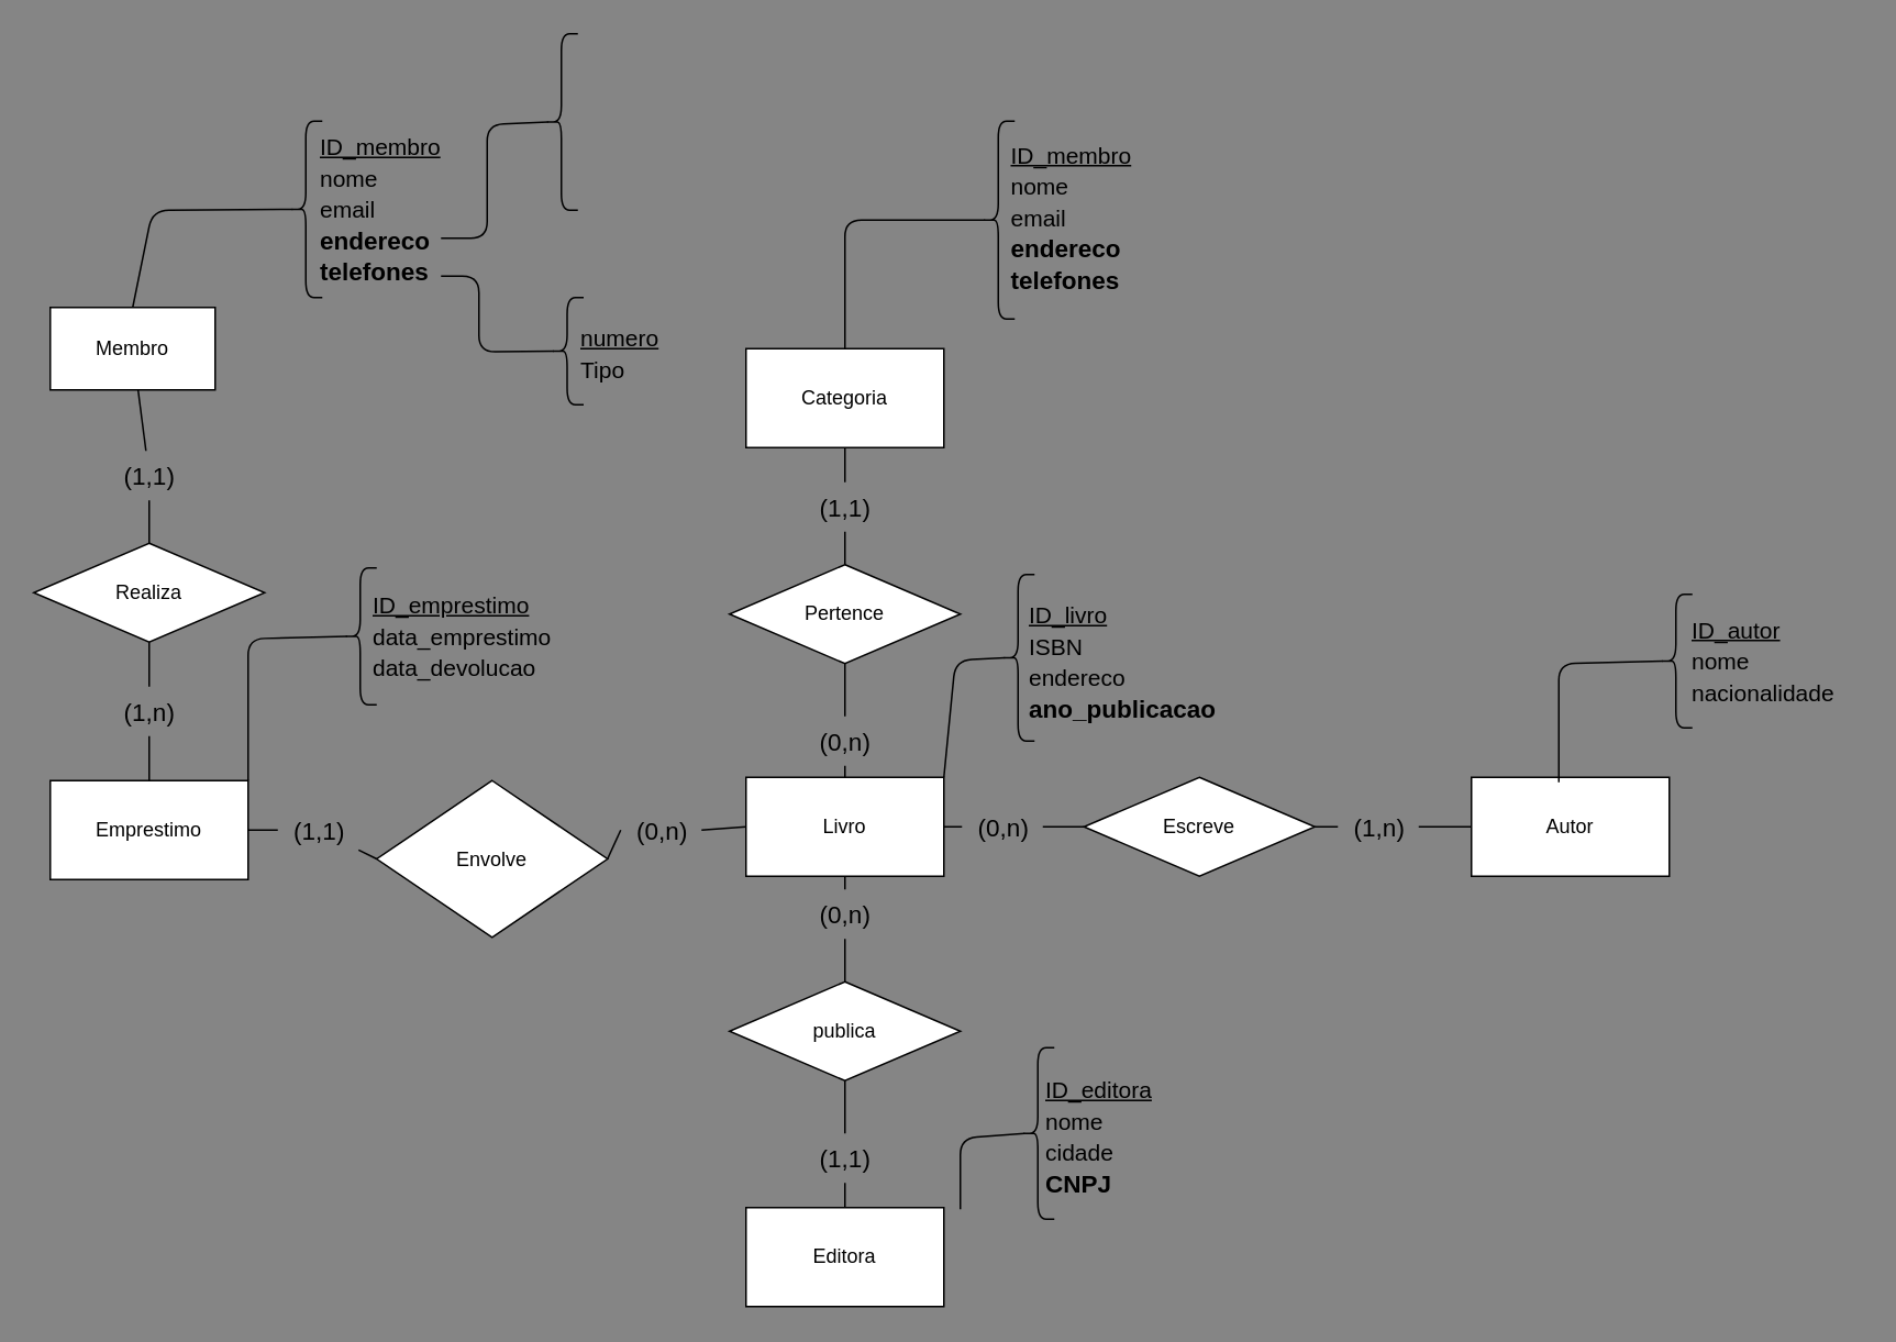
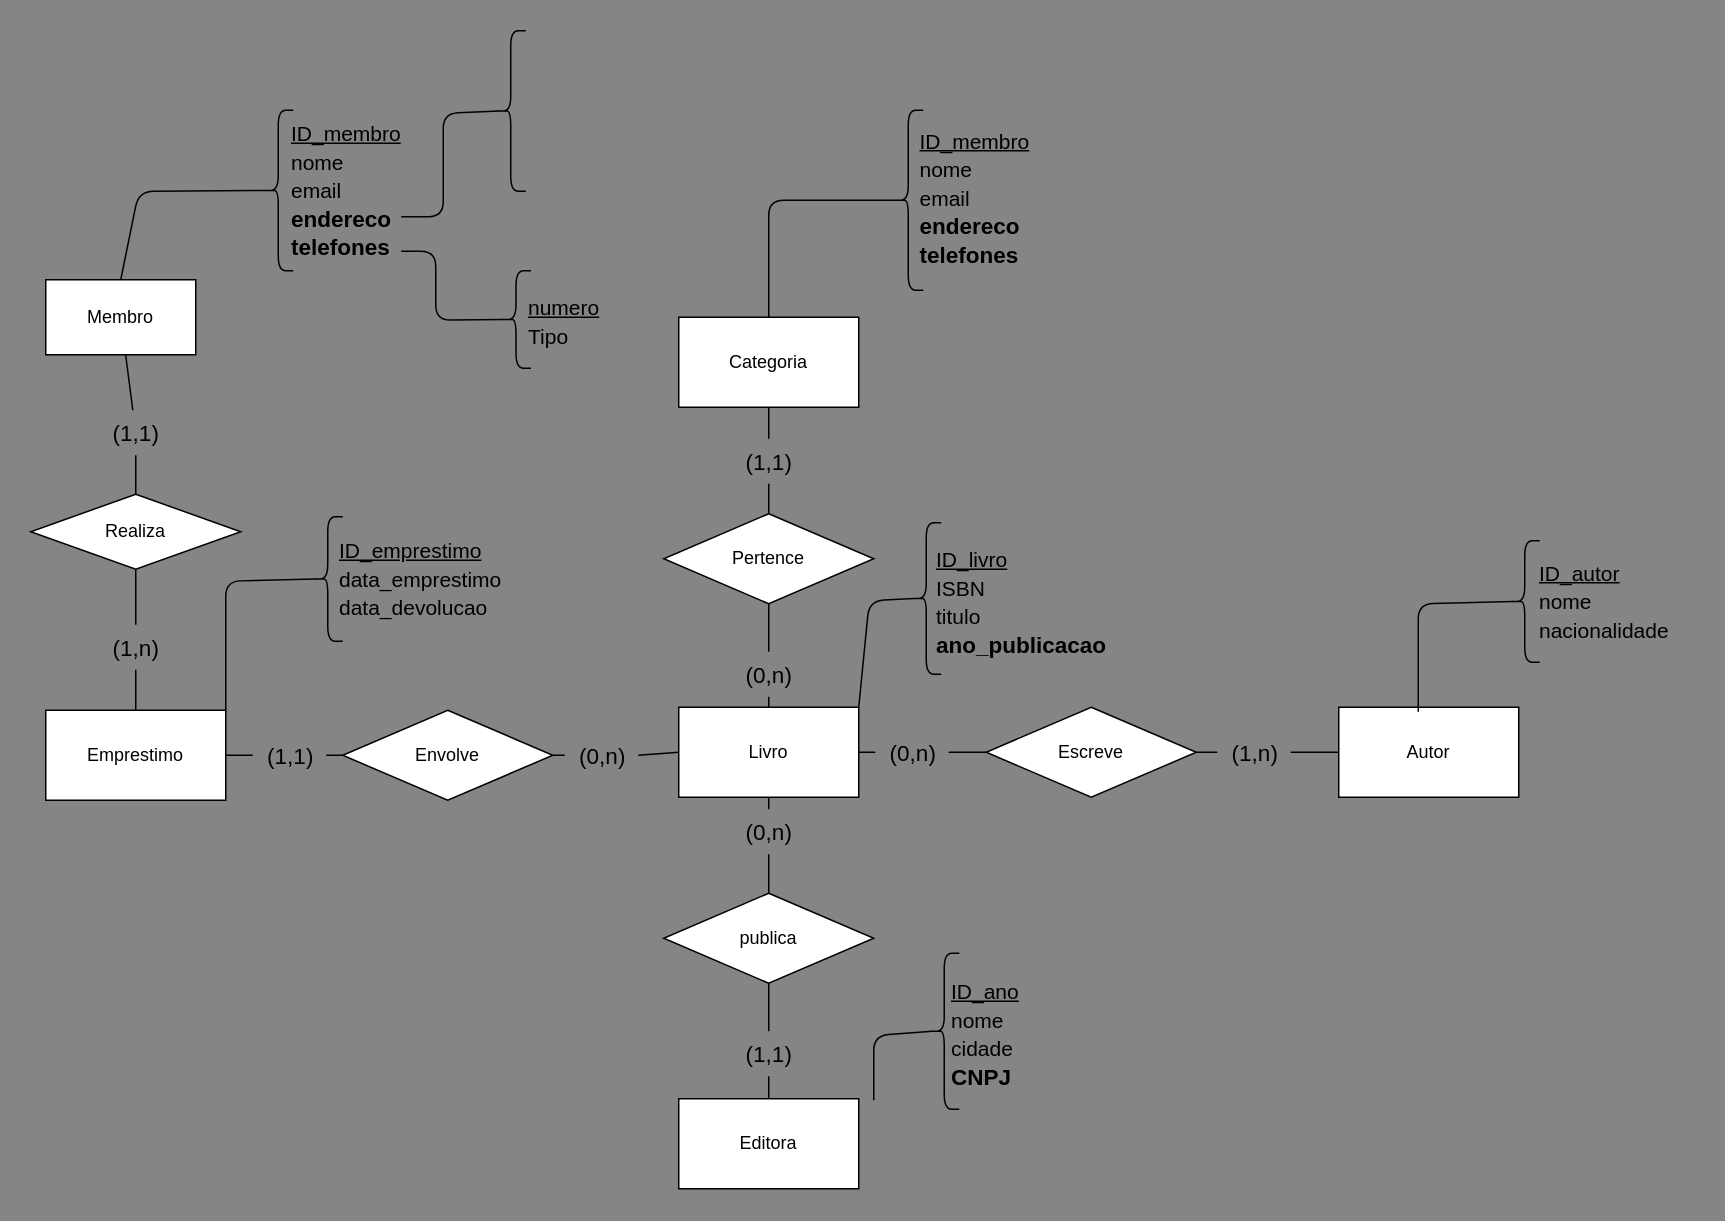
- <mxCell id="20" value="Realiza" style="rhombus;whiteSpace=wrap;html=1;" parent="1" vertex="1"><mxGeometry x="20" y="329" width="140" height="60" as="geometry" /></mxCell>
+ <mxCell id="20" value="Realiza" style="rhombus;whiteSpace=wrap;html=1;" parent="1" vertex="1"><mxGeometry x="20" y="329" width="140" height="50" as="geometry" /></mxCell>
- <mxCell id="51" value="&lt;p style=&quot;line-height: 50%;&quot;&gt;&lt;u style=&quot;font-size: 14px;&quot;&gt;ID_livro&lt;/u&gt;&lt;span style=&quot;font-size: 14px; background-color: initial;&quot;&gt;&lt;br&gt;&lt;/span&gt;&lt;/p&gt;&lt;p style=&quot;line-height: 50%;&quot;&gt;&lt;span style=&quot;font-size: 14px;&quot;&gt;ISBN&lt;/span&gt;&lt;/p&gt;&lt;p style=&quot;line-height: 50%;&quot;&gt;&lt;span style=&quot;font-size: 14px; background-color: initial;&quot;&gt;endereco&lt;/span&gt;&lt;/p&gt;&lt;p style=&quot;line-height: 50%;&quot;&gt;&lt;b style=&quot;background-color: initial;&quot;&gt;&lt;font style=&quot;font-size: 15px;&quot;&gt;ano_publicacao&lt;/font&gt;&lt;/b&gt;&lt;/p&gt;" style="text;html=1;align=left;verticalAlign=middle;resizable=0;points=[];autosize=1;strokeColor=none;fillColor=none;" vertex="1" parent="1"><mxGeometry x="622" y="351" width="131" height="100" as="geometry" /></mxCell>
+ <mxCell id="51" value="&lt;p style=&quot;line-height: 50%;&quot;&gt;&lt;u style=&quot;font-size: 14px;&quot;&gt;ID_livro&lt;/u&gt;&lt;span style=&quot;font-size: 14px; background-color: initial;&quot;&gt;&lt;br&gt;&lt;/span&gt;&lt;/p&gt;&lt;p style=&quot;line-height: 50%;&quot;&gt;&lt;span style=&quot;font-size: 14px;&quot;&gt;ISBN&lt;/span&gt;&lt;/p&gt;&lt;p style=&quot;line-height: 50%;&quot;&gt;&lt;span style=&quot;font-size: 14px; background-color: initial;&quot;&gt;titulo&lt;/span&gt;&lt;/p&gt;&lt;p style=&quot;line-height: 50%;&quot;&gt;&lt;b style=&quot;background-color: initial;&quot;&gt;&lt;font style=&quot;font-size: 15px;&quot;&gt;ano_publicacao&lt;/font&gt;&lt;/b&gt;&lt;/p&gt;" style="text;html=1;align=left;verticalAlign=middle;resizable=0;points=[];autosize=1;strokeColor=none;fillColor=none;" vertex="1" parent="1"><mxGeometry x="622" y="351" width="131" height="100" as="geometry" /></mxCell>
- <mxCell id="14" value="Envolve" style="rhombus;whiteSpace=wrap;html=1;" parent="1" vertex="1"><mxGeometry x="228" y="473" width="140" height="95" as="geometry" /></mxCell>
+ <mxCell id="14" value="Envolve" style="rhombus;whiteSpace=wrap;html=1;" parent="1" vertex="1"><mxGeometry x="228" y="473" width="140" height="60" as="geometry" /></mxCell>
- <mxCell id="53" value="&lt;p style=&quot;line-height: 50%;&quot;&gt;&lt;u style=&quot;font-size: 14px;&quot;&gt;ID_editora&lt;/u&gt;&lt;span style=&quot;font-size: 14px; background-color: initial;&quot;&gt;&lt;br&gt;&lt;/span&gt;&lt;/p&gt;&lt;p style=&quot;line-height: 50%;&quot;&gt;&lt;span style=&quot;font-size: 14px; background-color: initial;&quot;&gt;nome&lt;/span&gt;&lt;/p&gt;&lt;p style=&quot;line-height: 50%;&quot;&gt;&lt;span style=&quot;font-size: 14px; background-color: initial;&quot;&gt;cidade&lt;/span&gt;&lt;/p&gt;&lt;p style=&quot;line-height: 50%;&quot;&gt;&lt;span style=&quot;font-size: 15px;&quot;&gt;&lt;b&gt;CNPJ&lt;/b&gt;&lt;/span&gt;&lt;/p&gt;" style="text;html=1;align=left;verticalAlign=middle;resizable=0;points=[];autosize=1;strokeColor=none;fillColor=none;" vertex="1" parent="1"><mxGeometry x="632" y="639" width="83" height="100" as="geometry" /></mxCell>
+ <mxCell id="53" value="&lt;p style=&quot;line-height: 50%;&quot;&gt;&lt;u style=&quot;font-size: 14px;&quot;&gt;ID_ano&lt;/u&gt;&lt;span style=&quot;font-size: 14px; background-color: initial;&quot;&gt;&lt;br&gt;&lt;/span&gt;&lt;/p&gt;&lt;p style=&quot;line-height: 50%;&quot;&gt;&lt;span style=&quot;font-size: 14px; background-color: initial;&quot;&gt;nome&lt;/span&gt;&lt;/p&gt;&lt;p style=&quot;line-height: 50%;&quot;&gt;&lt;span style=&quot;font-size: 14px; background-color: initial;&quot;&gt;cidade&lt;/span&gt;&lt;/p&gt;&lt;p style=&quot;line-height: 50%;&quot;&gt;&lt;span style=&quot;font-size: 15px;&quot;&gt;&lt;b&gt;CNPJ&lt;/b&gt;&lt;/span&gt;&lt;/p&gt;" style="text;html=1;align=left;verticalAlign=middle;resizable=0;points=[];autosize=1;strokeColor=none;fillColor=none;" vertex="1" parent="1"><mxGeometry x="632" y="639" width="83" height="100" as="geometry" /></mxCell>
